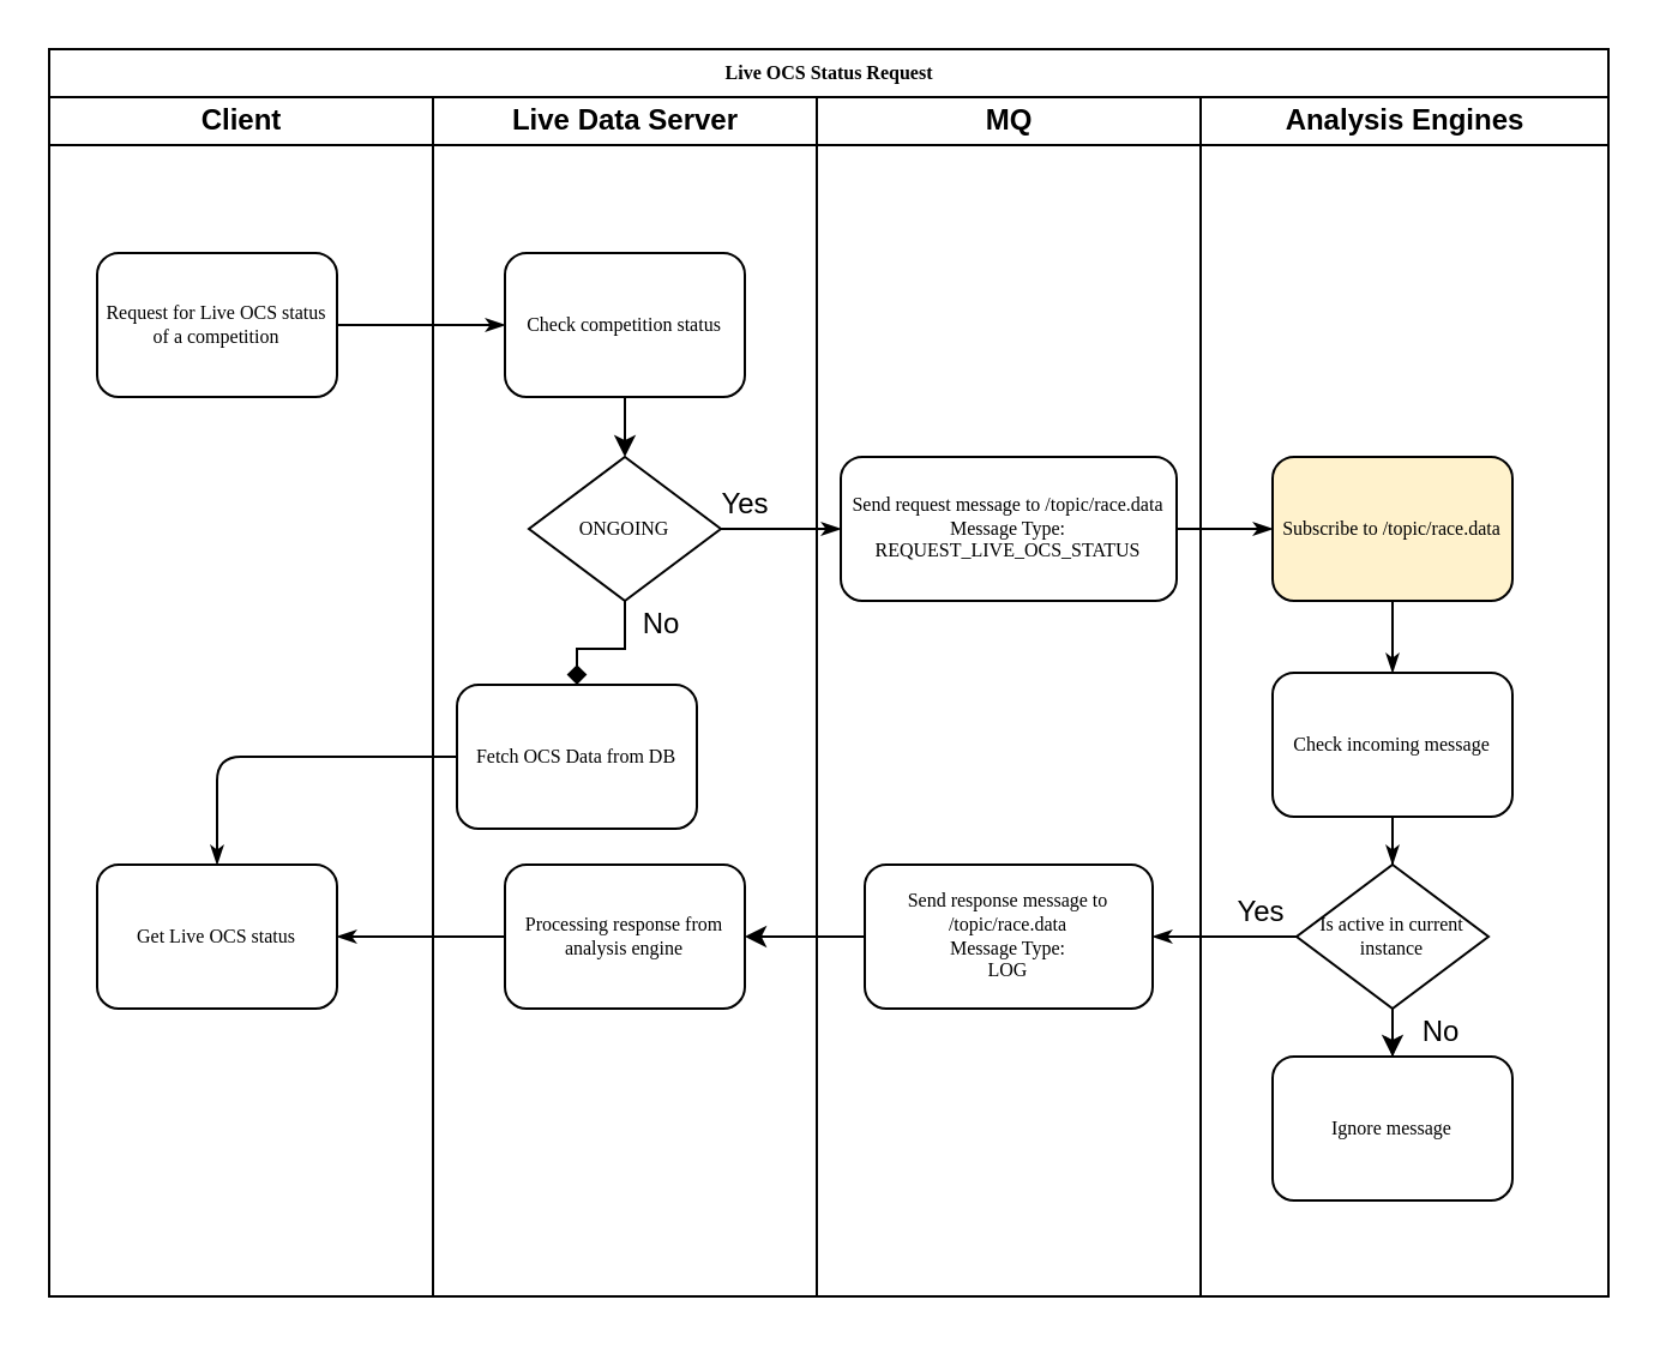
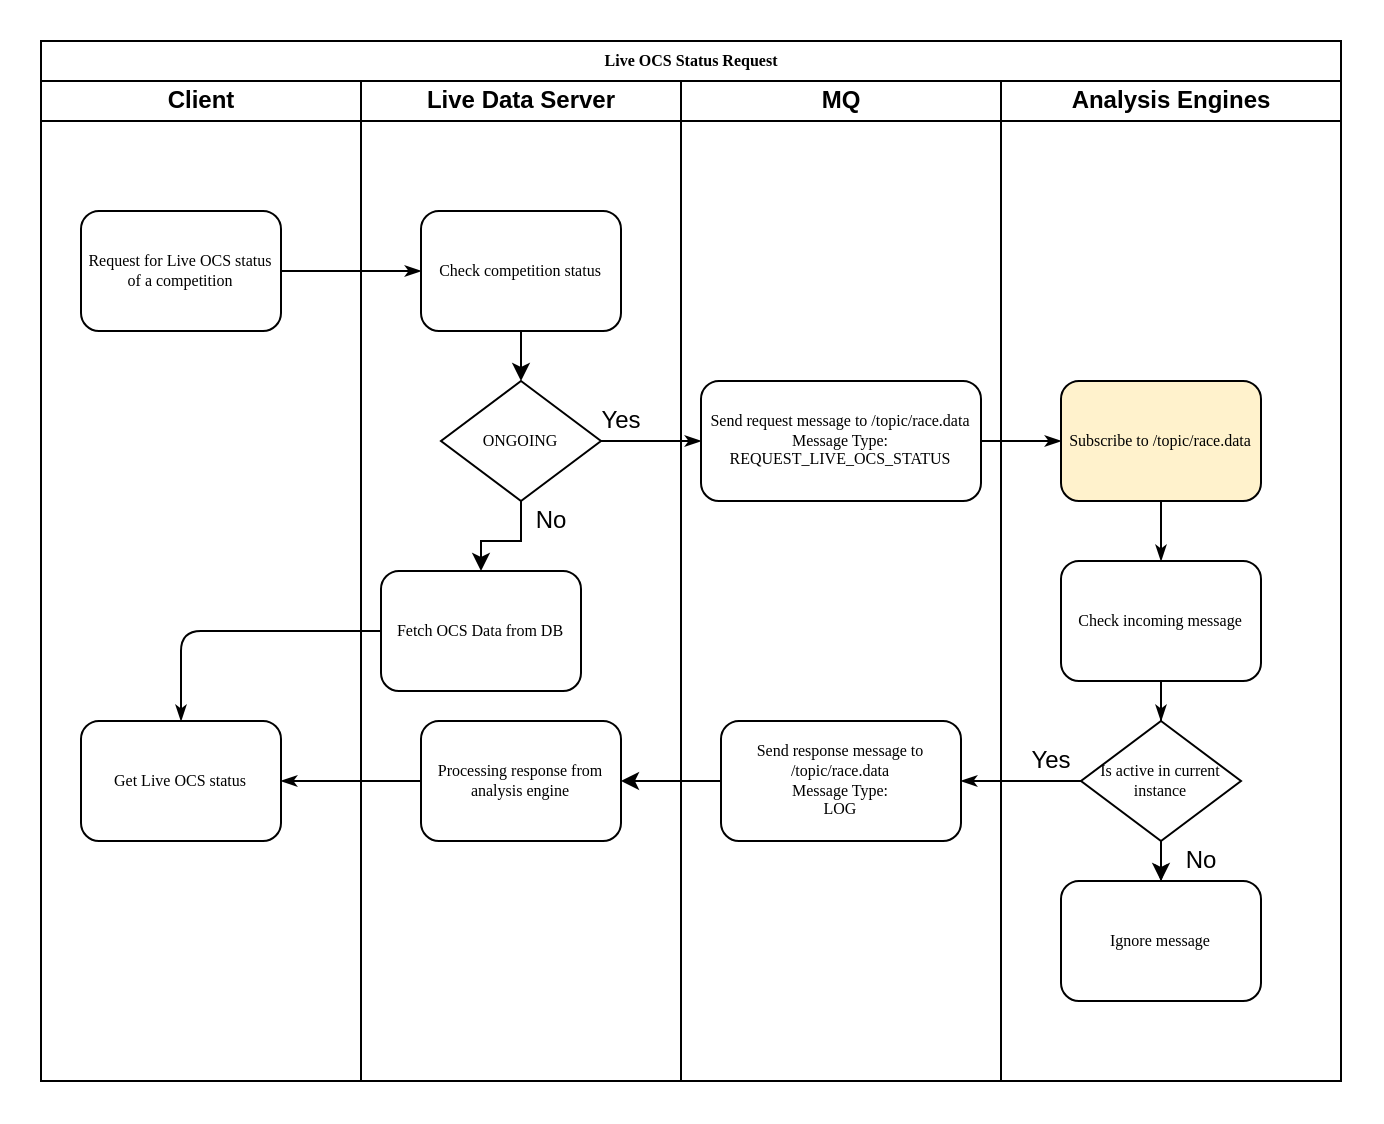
- <mxCell id="11" value="" style="edgeStyle=orthogonalEdgeStyle;rounded=0;orthogonalLoop=1;jettySize=auto;html=1;endArrow=diamond;" edge="1" parent="9" source="12" target="16"><mxGeometry relative="1" as="geometry" /></mxCell>
+ <mxCell id="11" value="" style="edgeStyle=orthogonalEdgeStyle;rounded=0;orthogonalLoop=1;jettySize=auto;html=1;" edge="1" parent="9" source="12" target="16"><mxGeometry relative="1" as="geometry" /></mxCell>
